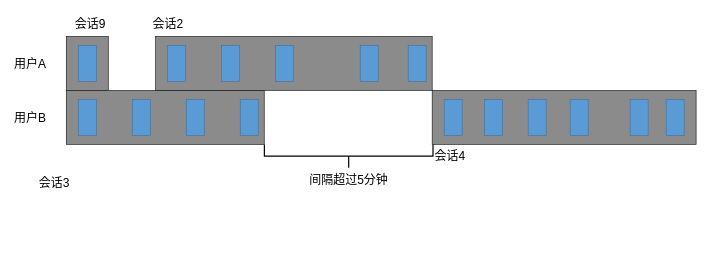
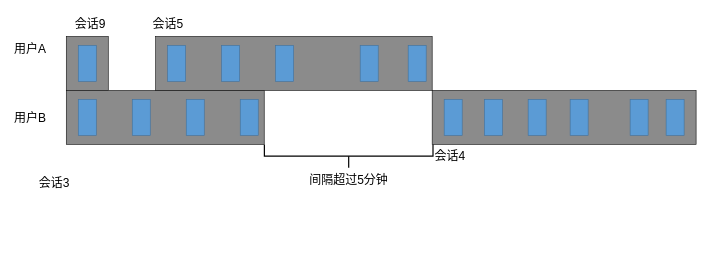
- <mxCell id="17" value="会话2" style="text;html=1;strokeColor=none;fillColor=none;align=center;verticalAlign=middle;whiteSpace=wrap;rounded=0;fontSize=20;" vertex="1" parent="1"><mxGeometry x="250" y="20" width="60" height="35" as="geometry" /></mxCell>
+ <mxCell id="17" value="会话5" style="text;html=1;strokeColor=none;fillColor=none;align=center;verticalAlign=middle;whiteSpace=wrap;rounded=0;fontSize=20;" vertex="1" parent="1"><mxGeometry x="250" y="20" width="60" height="35" as="geometry" /></mxCell>
- <mxCell id="14" value="用户A" style="text;html=1;strokeColor=none;fillColor=none;align=center;verticalAlign=middle;whiteSpace=wrap;rounded=0;fontSize=20;" vertex="1" parent="1"><mxGeometry x="20" y="87.5" width="60" height="35" as="geometry" /></mxCell>
+ <mxCell id="14" value="用户A" style="text;html=1;strokeColor=none;fillColor=none;align=center;verticalAlign=middle;whiteSpace=wrap;rounded=0;fontSize=20;" vertex="1" parent="1"><mxGeometry x="20" y="62.5" width="60" height="35" as="geometry" /></mxCell>
